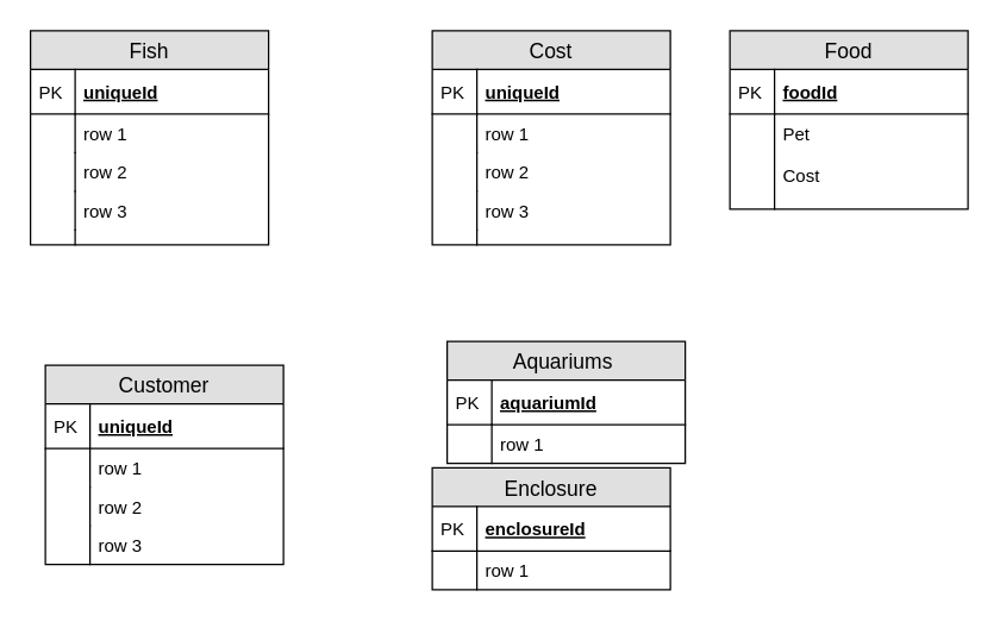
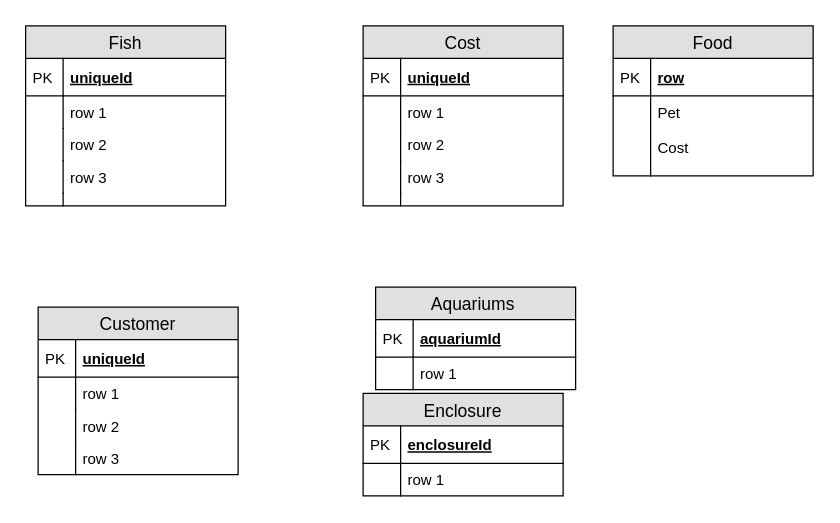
- <mxCell id="25" value="foodId" style="shape=partialRectangle;top=0;left=0;right=0;bottom=1;align=left;verticalAlign=middle;fillColor=none;spacingLeft=34;spacingRight=4;overflow=hidden;rotatable=0;points=[[0,0.5],[1,0.5]];portConstraint=eastwest;dropTarget=0;fontStyle=5;fontSize=12;" vertex="1" parent="24"><mxGeometry y="26" width="160" height="30" as="geometry" /></mxCell>
+ <mxCell id="25" value="row" style="shape=partialRectangle;top=0;left=0;right=0;bottom=1;align=left;verticalAlign=middle;fillColor=none;spacingLeft=34;spacingRight=4;overflow=hidden;rotatable=0;points=[[0,0.5],[1,0.5]];portConstraint=eastwest;dropTarget=0;fontStyle=5;fontSize=12;" vertex="1" parent="24"><mxGeometry y="26" width="160" height="30" as="geometry" /></mxCell>
